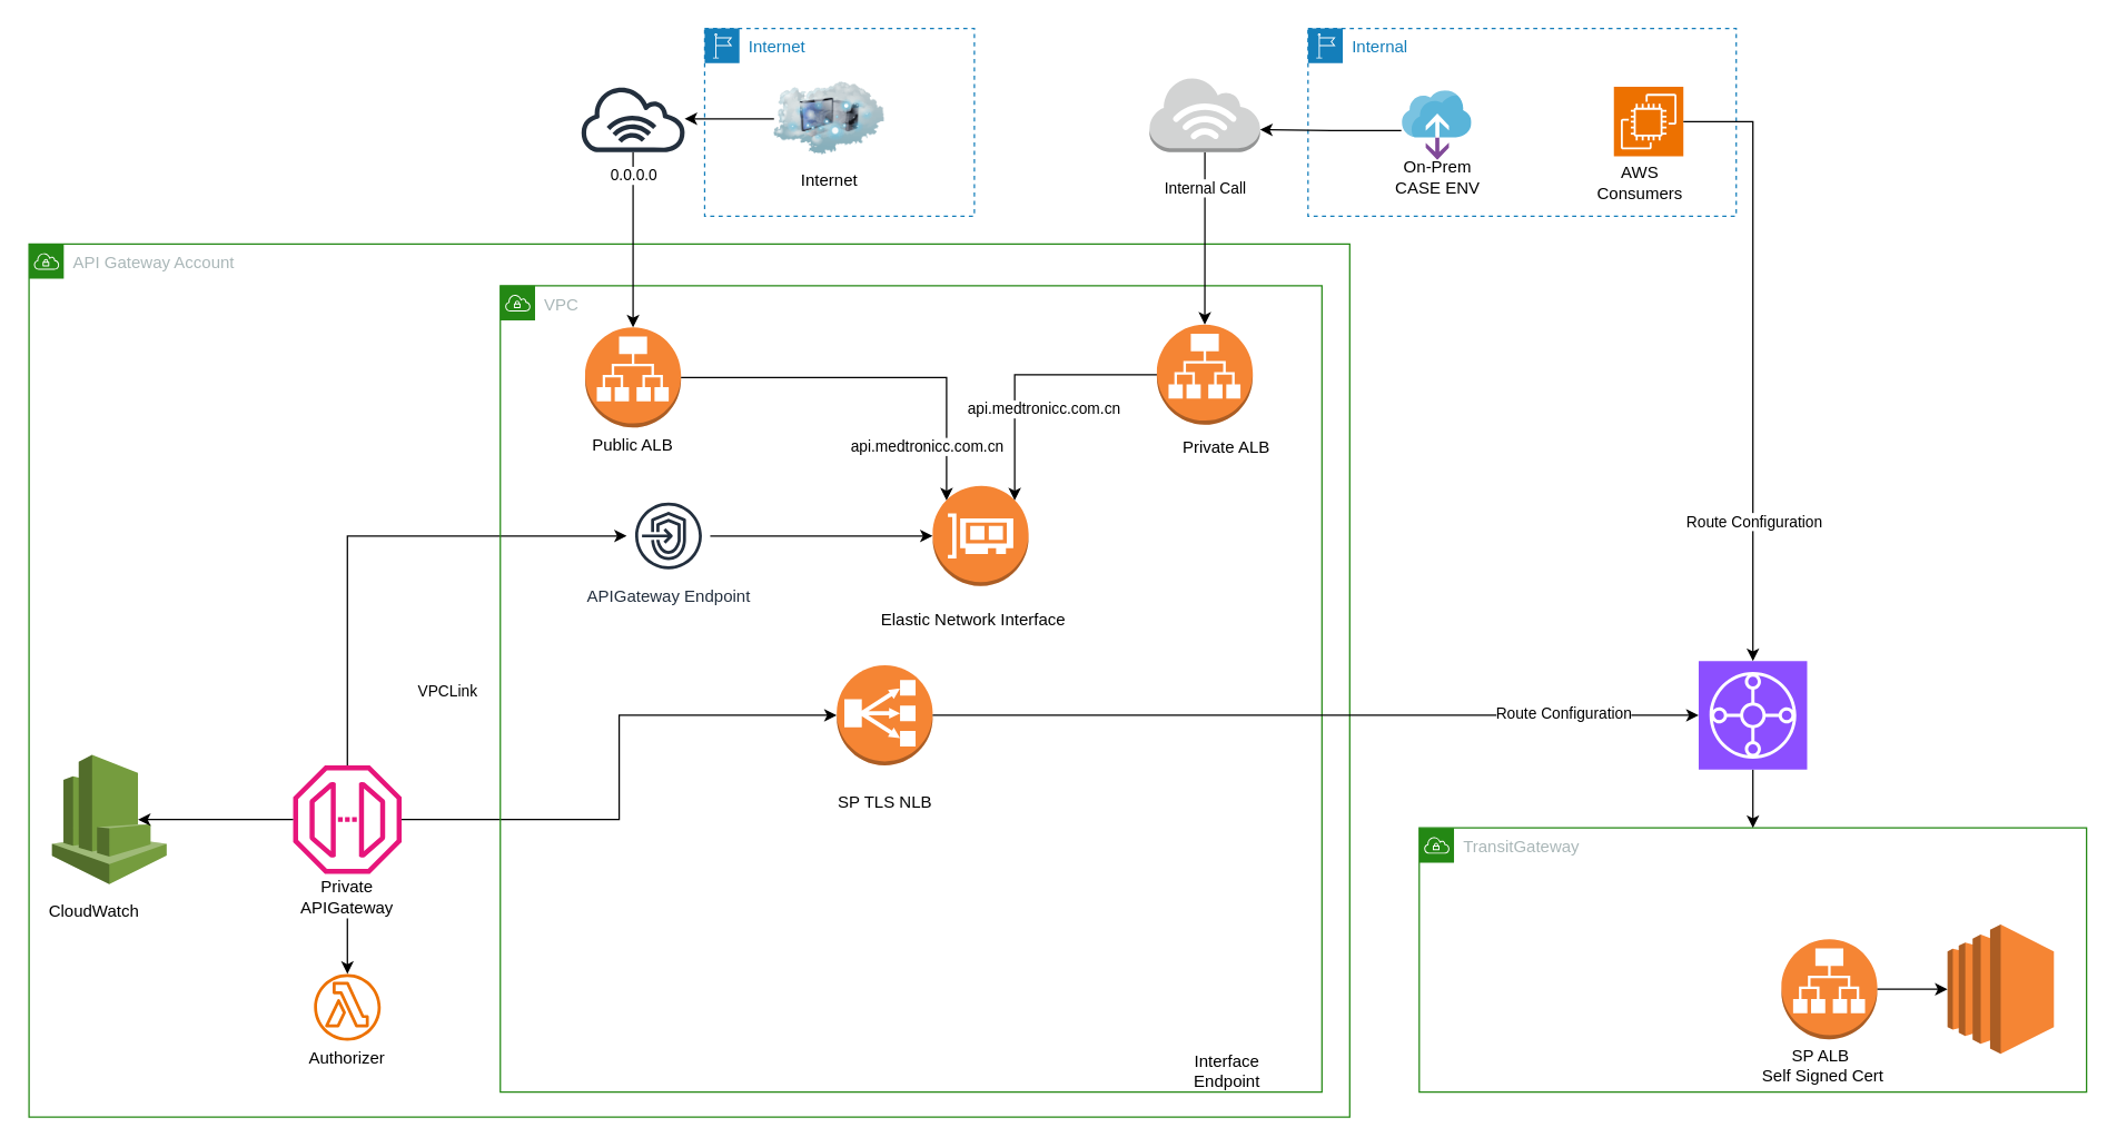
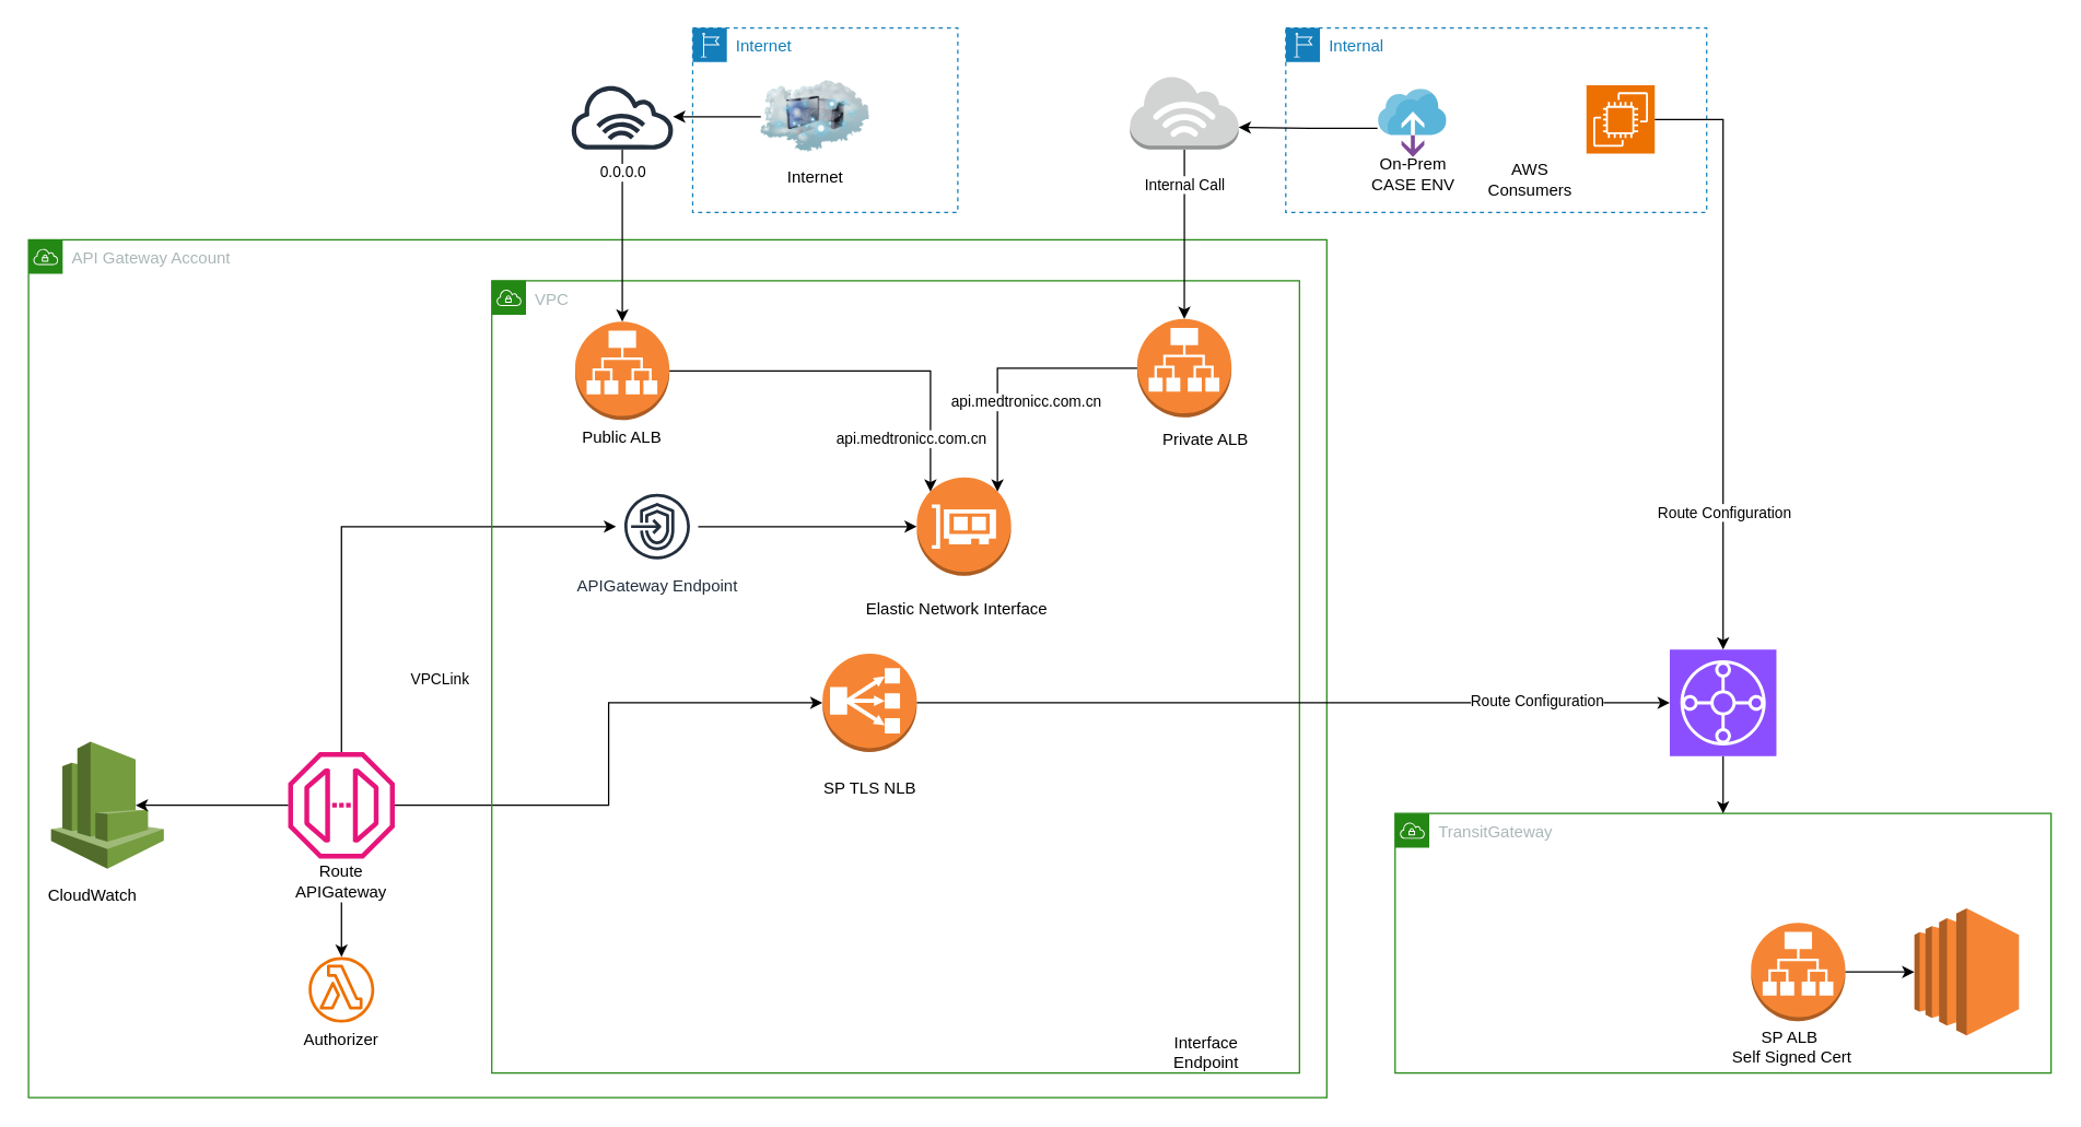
- <mxCell id="46" value="AWS Consumers" style="text;html=1;strokeColor=none;fillColor=none;align=center;verticalAlign=middle;whiteSpace=wrap;rounded=0;" vertex="1" parent="42"><mxGeometry x="209" y="96" width="60" height="30" as="geometry" /></mxCell>
+ <mxCell id="46" value="AWS Consumers" style="text;html=1;strokeColor=none;fillColor=none;align=center;verticalAlign=middle;whiteSpace=wrap;rounded=0;" vertex="1" parent="42"><mxGeometry x="149" y="96" width="60" height="30" as="geometry" /></mxCell>
- <mxCell id="7" value="Private APIGateway" style="text;html=1;strokeColor=none;fillColor=none;align=center;verticalAlign=middle;whiteSpace=wrap;rounded=0;" vertex="1" parent="2"><mxGeometry x="199" y="455" width="60" height="30" as="geometry" /></mxCell>
+ <mxCell id="7" value="Route APIGateway" style="text;html=1;strokeColor=none;fillColor=none;align=center;verticalAlign=middle;whiteSpace=wrap;rounded=0;" vertex="1" parent="2"><mxGeometry x="199" y="455" width="60" height="30" as="geometry" /></mxCell>
